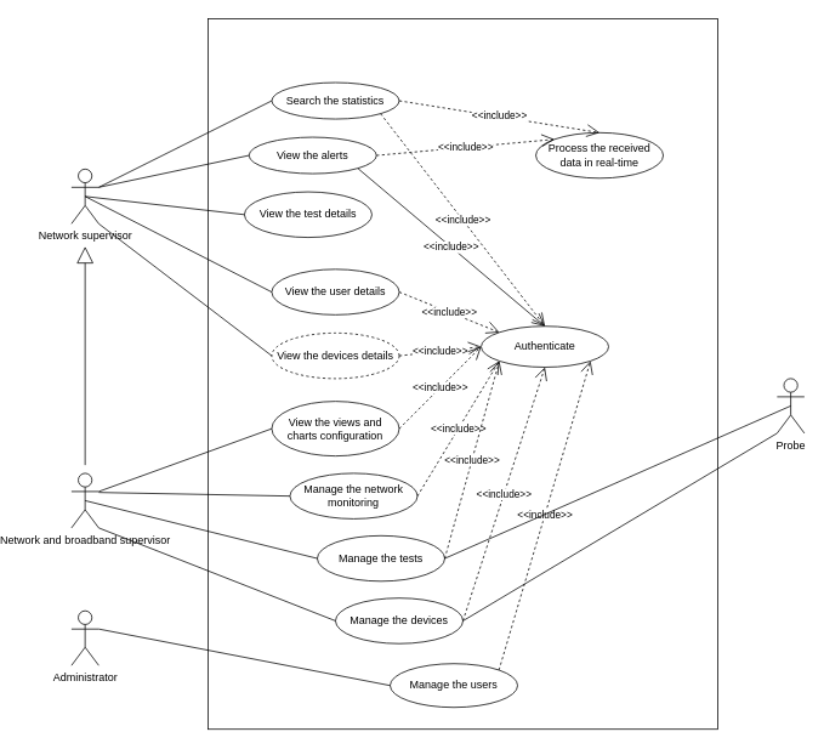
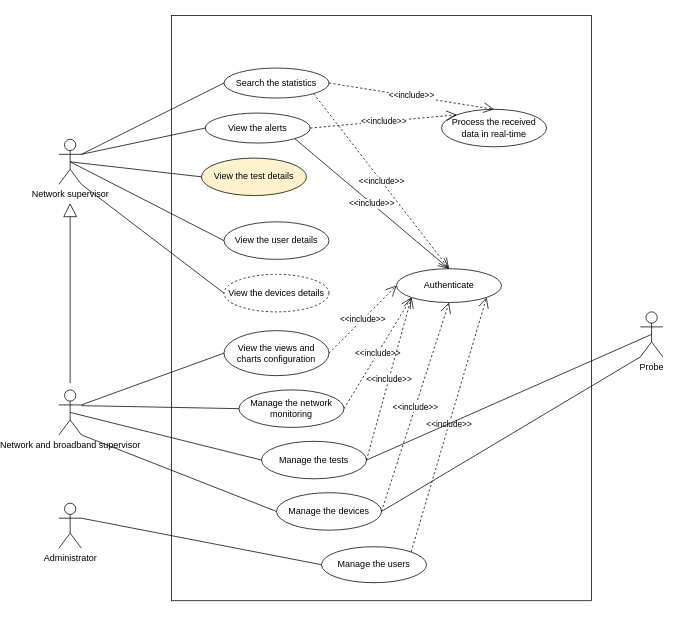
- <mxCell id="8" value="View the test details" style="ellipse;whiteSpace=wrap;html=1;" vertex="1" parent="1"><mxGeometry x="210" y="210" width="140" height="50" as="geometry" /></mxCell>
+ <mxCell id="8" value="View the test details" style="ellipse;whiteSpace=wrap;html=1;fillColor=#fff2cc;" vertex="1" parent="1"><mxGeometry x="210" y="210" width="140" height="50" as="geometry" /></mxCell>
- <mxCell id="31" value="&amp;lt;&amp;lt;include&amp;gt;&amp;gt;" style="endArrow=open;endSize=12;dashed=1;html=1;exitX=1;exitY=0.5;exitDx=0;exitDy=0;entryX=0;entryY=0;entryDx=0;entryDy=0;" edge="1" parent="1" source="9" target="16"><mxGeometry width="160" relative="1" as="geometry"><mxPoint x="410" y="140" as="sourcePoint" /><mxPoint x="570" y="388" as="targetPoint" /></mxGeometry></mxCell>
- <mxCell id="32" value="&amp;lt;&amp;lt;include&amp;gt;&amp;gt;" style="endArrow=open;endSize=12;dashed=1;html=1;exitX=1;exitY=0.5;exitDx=0;exitDy=0;entryX=0;entryY=0.5;entryDx=0;entryDy=0;" edge="1" parent="1" source="10" target="16"><mxGeometry width="160" relative="1" as="geometry"><mxPoint x="420" y="150" as="sourcePoint" /><mxPoint x="580" y="398" as="targetPoint" /></mxGeometry></mxCell>
